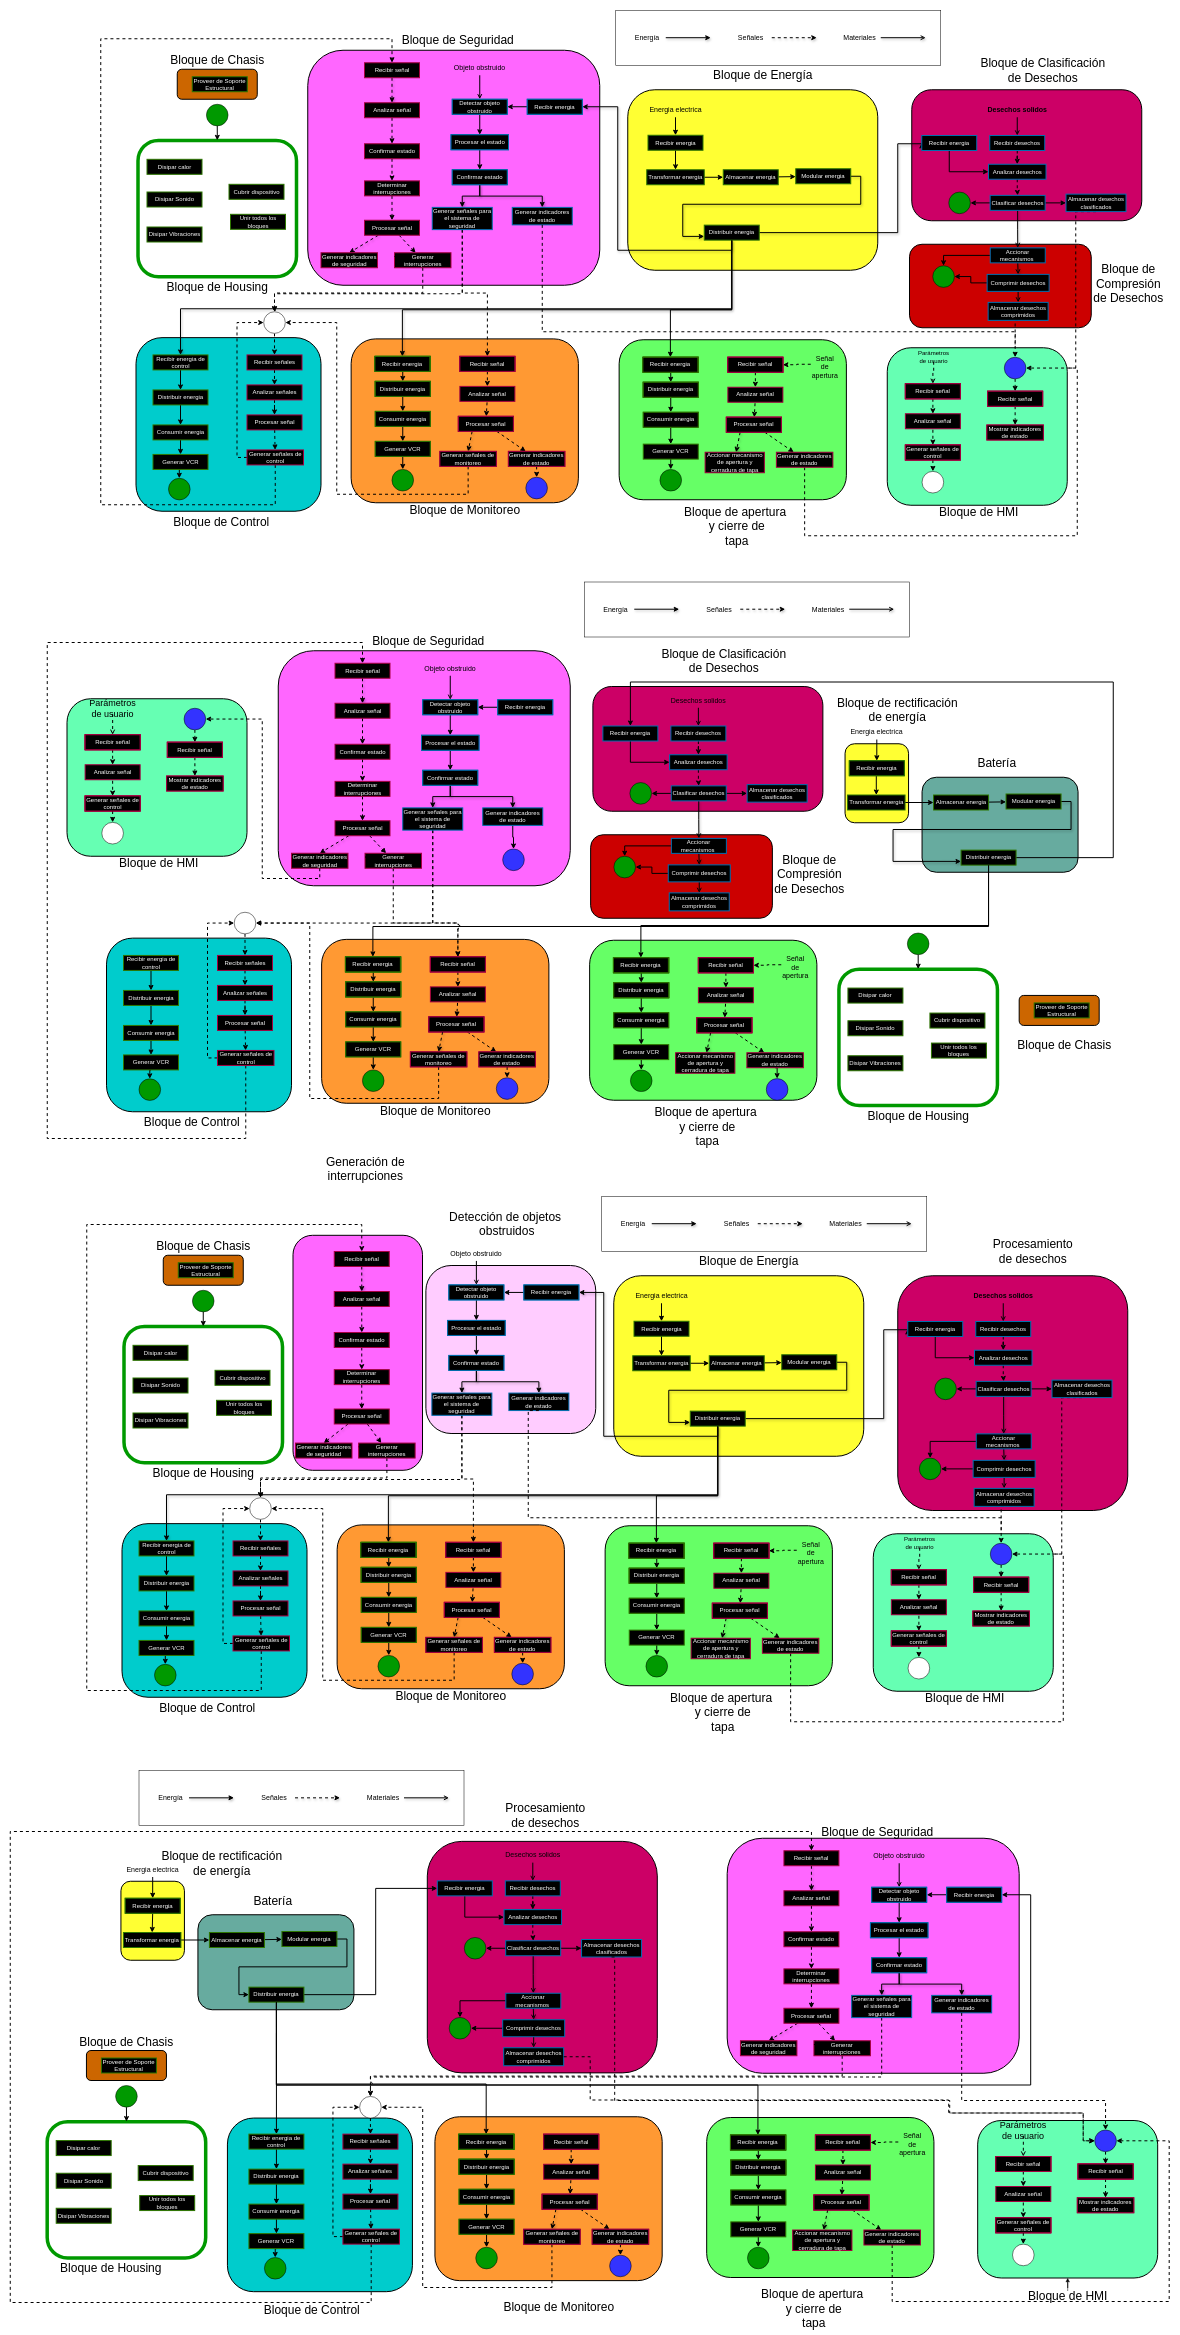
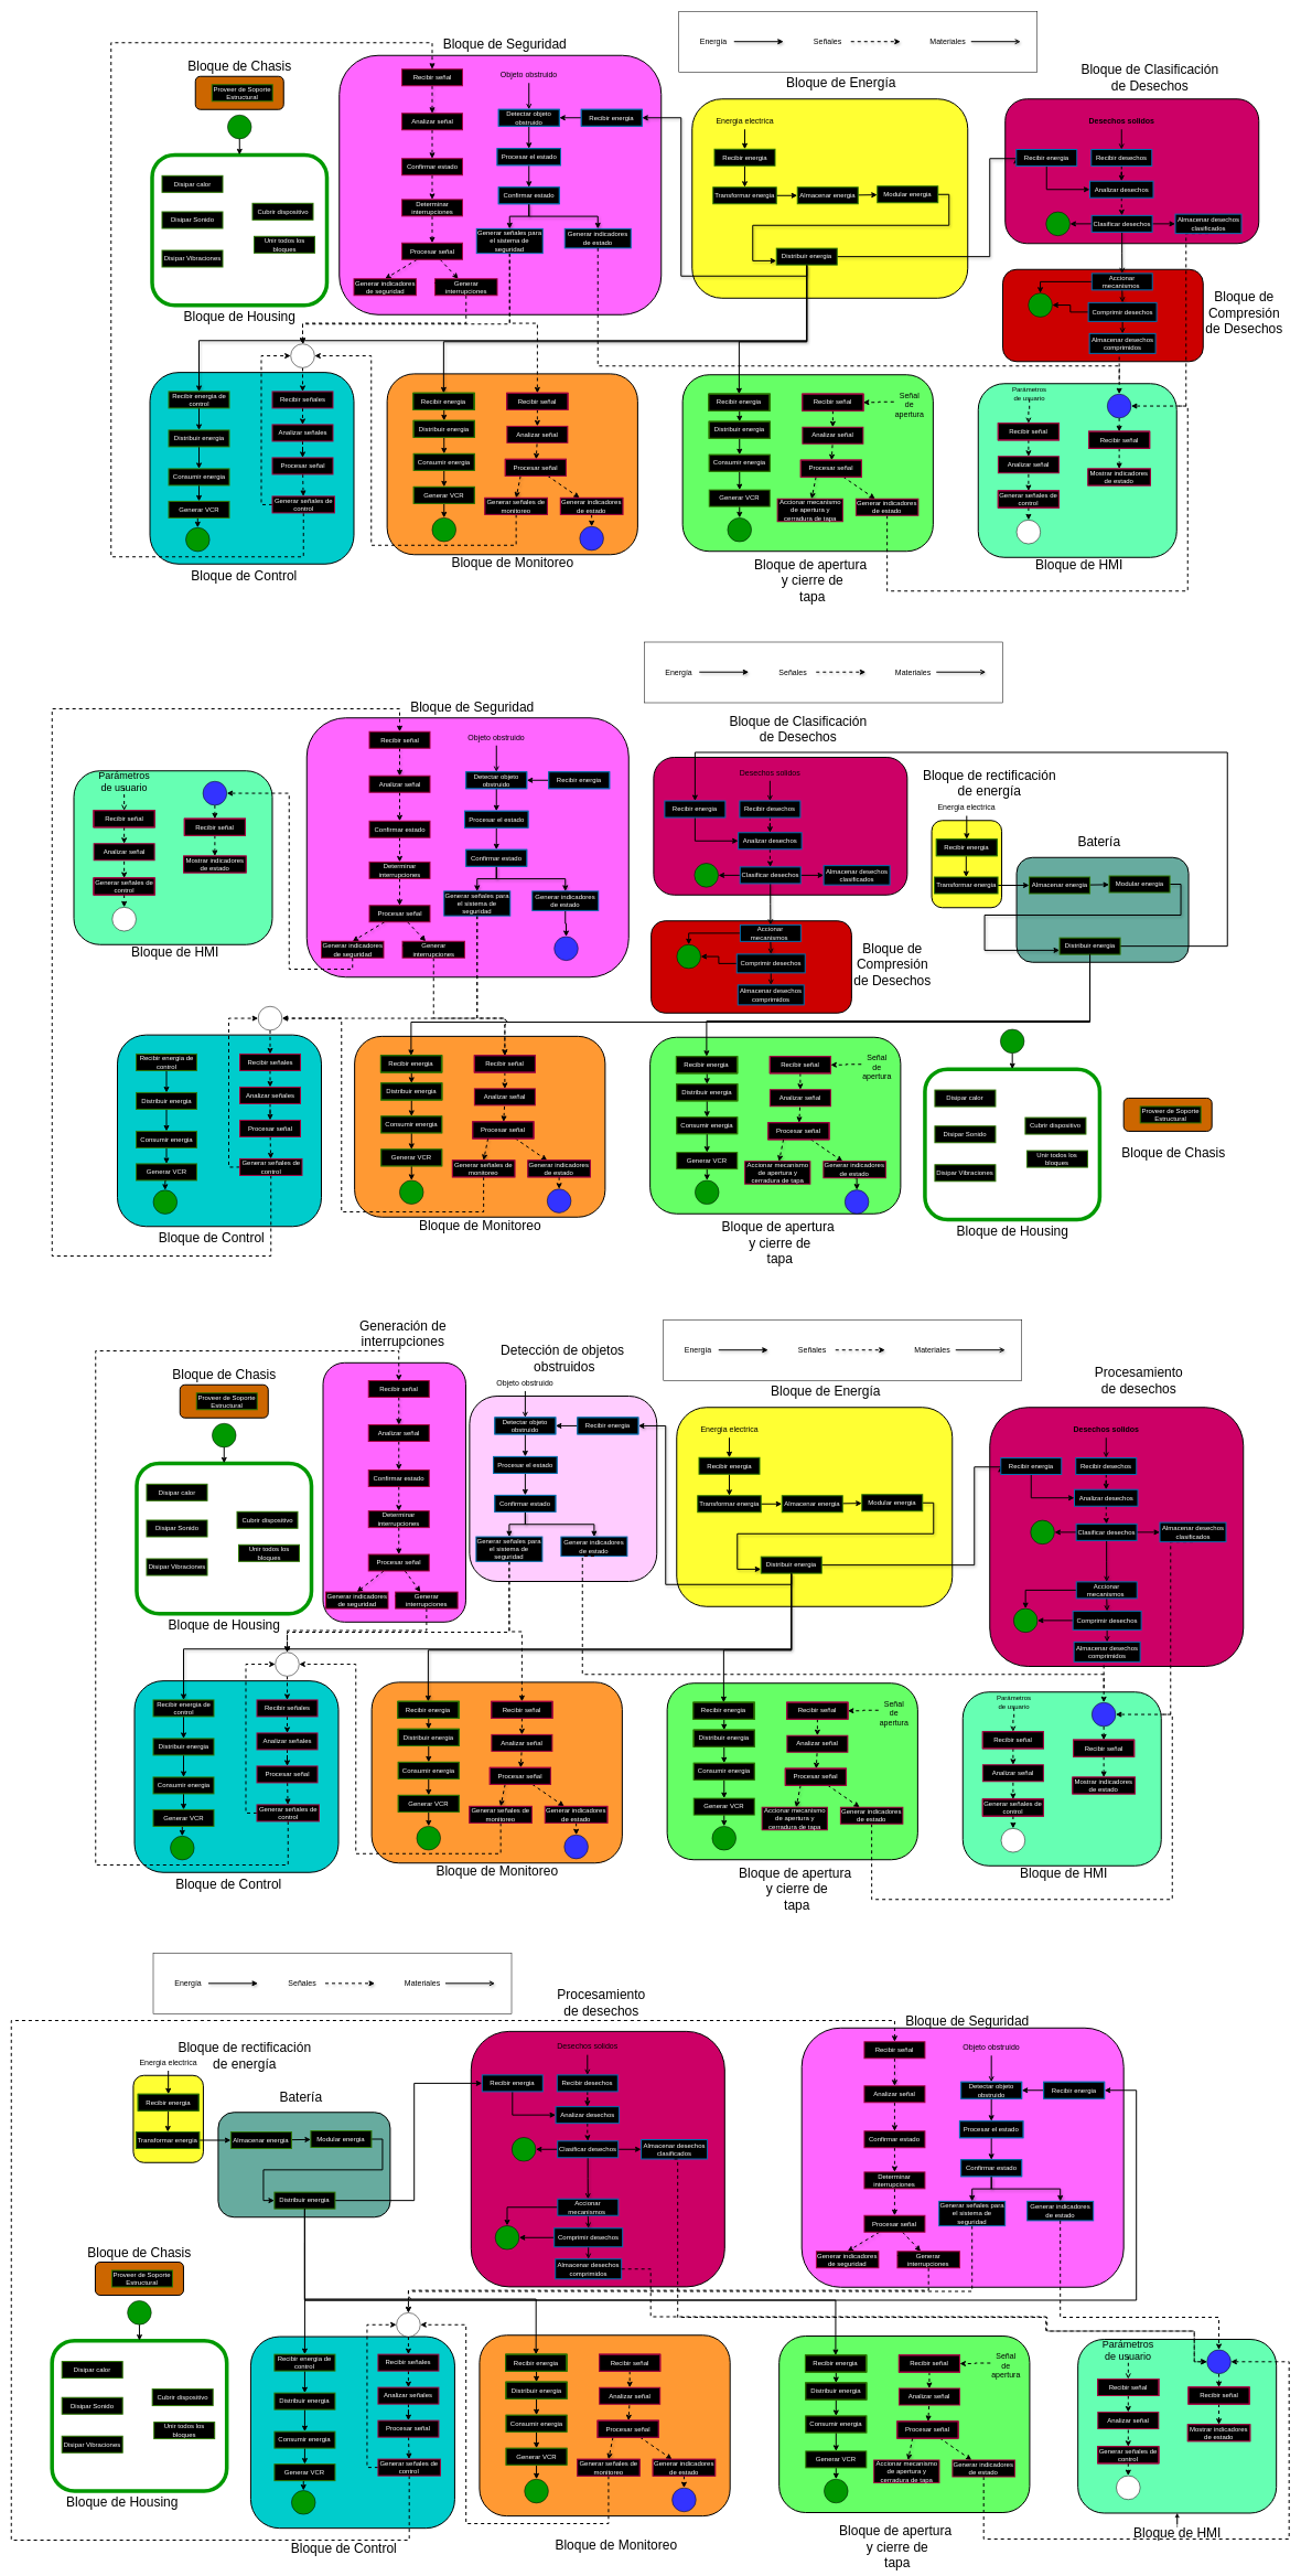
- <mxCell id="549" value="&lt;span style=&quot;font-size: 24px&quot;&gt;Generación de &lt;br&gt;interrupciones&lt;/span&gt;" style="text;html=1;align=center;verticalAlign=middle;resizable=0;points=[];autosize=1;strokeColor=none;strokeWidth=2;" parent="1" vertex="1"><mxGeometry x="645.75" y="2317" width="168" height="40" as="geometry" /></mxCell>
+ <mxCell id="549" value="&lt;span style=&quot;font-size: 24px&quot;&gt;Generación de &lt;br&gt;interrupciones&lt;/span&gt;" style="text;html=1;align=center;verticalAlign=middle;resizable=0;points=[];autosize=1;strokeColor=none;strokeWidth=2;" parent="1" vertex="1"><mxGeometry x="645.75" y="2397" width="168" height="40" as="geometry" /></mxCell>
- <mxCell id="903" value="&lt;span style=&quot;font-size: 24px&quot;&gt;Detección de objetos&amp;nbsp;&lt;br&gt;obstruidos&lt;br&gt;&lt;/span&gt;" style="text;html=1;align=center;verticalAlign=middle;resizable=0;points=[];autosize=1;strokeColor=none;strokeWidth=2;" parent="1" vertex="1"><mxGeometry x="892" y="2427" width="241" height="40" as="geometry" /></mxCell>
+ <mxCell id="903" value="&lt;span style=&quot;font-size: 24px&quot;&gt;Detección de objetos&amp;nbsp;&lt;br&gt;obstruidos&lt;br&gt;&lt;/span&gt;" style="text;html=1;align=center;verticalAlign=middle;resizable=0;points=[];autosize=1;strokeColor=none;strokeWidth=2;" parent="1" vertex="1"><mxGeometry x="902" y="2442" width="241" height="40" as="geometry" /></mxCell>
